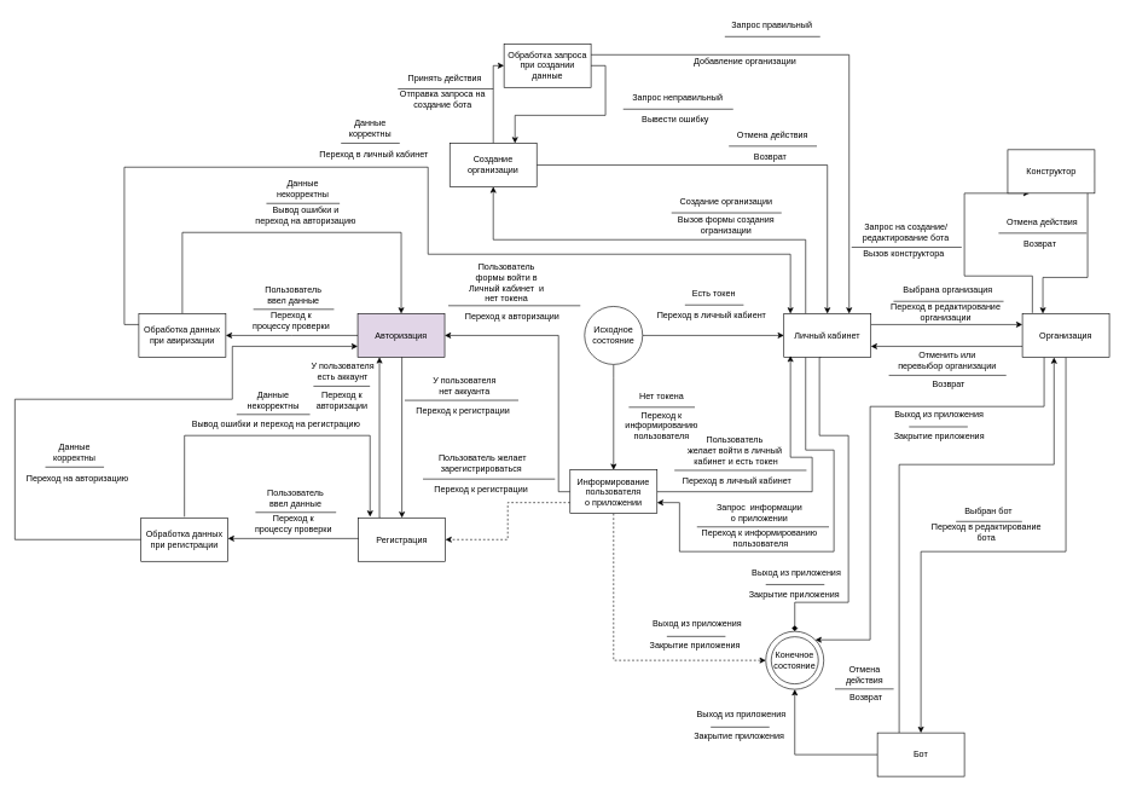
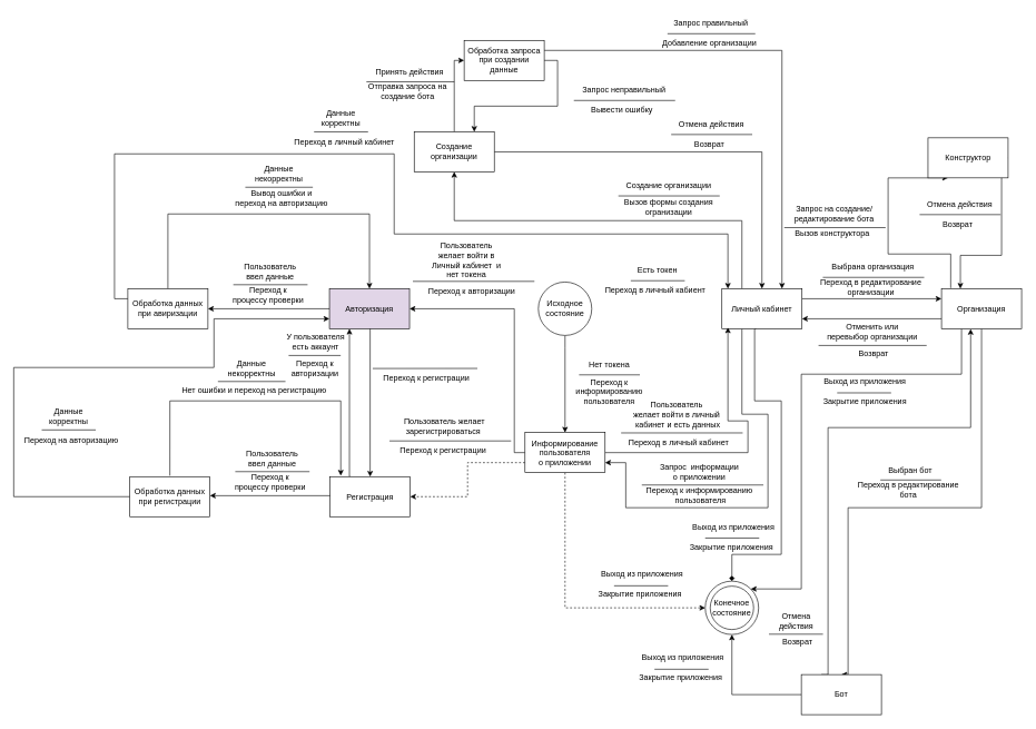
- <mxCell id="104" value="&lt;div&gt;Добавление организации&lt;br&gt;&lt;/div&gt;" style="text;html=1;align=center;verticalAlign=middle;resizable=0;points=[];autosize=1;strokeColor=none;fillColor=none;" vertex="1" parent="1"><mxGeometry x="942" y="70" width="170" height="30" as="geometry" /></mxCell>
+ <mxCell id="104" value="&lt;div&gt;Добавление организации&lt;br&gt;&lt;/div&gt;" style="text;html=1;align=center;verticalAlign=middle;resizable=0;points=[];autosize=1;strokeColor=none;fillColor=none;" vertex="1" parent="1"><mxGeometry x="977" y="50" width="170" height="30" as="geometry" /></mxCell>
- <mxCell id="51" value="&lt;div&gt;Пользователь &lt;br&gt;&lt;/div&gt;&lt;div&gt;формы войти в&lt;/div&gt;&lt;div&gt;Личный кабинет&amp;nbsp; и &lt;br&gt;&lt;/div&gt;&lt;div&gt;нет токена&lt;/div&gt;" style="text;html=1;align=center;verticalAlign=middle;resizable=0;points=[];autosize=1;strokeColor=none;fillColor=none;" vertex="1" parent="1"><mxGeometry x="633" y="354" width="130" height="70" as="geometry" /></mxCell>
+ <mxCell id="51" value="&lt;div&gt;Пользователь &lt;br&gt;&lt;/div&gt;&lt;div&gt;желает войти в&lt;/div&gt;&lt;div&gt;Личный кабинет&amp;nbsp; и &lt;br&gt;&lt;/div&gt;&lt;div&gt;нет токена&lt;/div&gt;" style="text;html=1;align=center;verticalAlign=middle;resizable=0;points=[];autosize=1;strokeColor=none;fillColor=none;" vertex="1" parent="1"><mxGeometry x="633" y="354" width="130" height="70" as="geometry" /></mxCell>
- <mxCell id="2" style="edgeStyle=orthogonalEdgeStyle;rounded=0;orthogonalLoop=1;jettySize=auto;html=1;exitX=1;exitY=0.5;exitDx=0;exitDy=0;entryX=0;entryY=0.5;entryDx=0;entryDy=0;" edge="1" parent="1" source="4" target="10"><mxGeometry relative="1" as="geometry"><Array as="points"><mxPoint x="1070" y="462" /><mxPoint x="1070" y="462" /></Array></mxGeometry></mxCell>
- <mxCell id="67" value="&lt;div&gt;У пользователя &lt;br&gt;&lt;/div&gt;&lt;div&gt;нет аккуанта&lt;/div&gt;" style="text;html=1;align=center;verticalAlign=middle;resizable=0;points=[];autosize=1;strokeColor=none;fillColor=none;" vertex="1" parent="1"><mxGeometry x="584.84" y="510.5" width="110" height="40" as="geometry" /></mxCell>
- <mxCell id="47" value="Вывод ошибки и переход на регистрацию" style="text;html=1;align=center;verticalAlign=middle;resizable=0;points=[];autosize=1;strokeColor=none;fillColor=none;" vertex="1" parent="1"><mxGeometry x="249.96" y="570" width="260" height="30" as="geometry" /></mxCell>
+ <mxCell id="47" value="Нет ошибки и переход на регистрацию" style="text;html=1;align=center;verticalAlign=middle;resizable=0;points=[];autosize=1;strokeColor=none;fillColor=none;" vertex="1" parent="1"><mxGeometry x="249.96" y="570" width="260" height="30" as="geometry" /></mxCell>
- <mxCell id="54" value="&lt;div&gt;Пользователь &lt;br&gt;&lt;/div&gt;&lt;div&gt;желает войти в личный&lt;/div&gt;&amp;nbsp;кабинет и есть токен" style="text;html=1;align=center;verticalAlign=middle;resizable=0;points=[];autosize=1;strokeColor=none;fillColor=none;" vertex="1" parent="1"><mxGeometry x="933" y="591" width="160" height="60" as="geometry" /></mxCell>
+ <mxCell id="54" value="&lt;div&gt;Пользователь &lt;br&gt;&lt;/div&gt;&lt;div&gt;желает войти в личный&lt;/div&gt;&amp;nbsp;кабинет и есть данных" style="text;html=1;align=center;verticalAlign=middle;resizable=0;points=[];autosize=1;strokeColor=none;fillColor=none;" vertex="1" parent="1"><mxGeometry x="933" y="591" width="160" height="60" as="geometry" /></mxCell>
- <mxCell id="115" value="Бот" style="rounded=0;whiteSpace=wrap;html=1;" vertex="1" parent="1"><mxGeometry x="1210" y="1010" width="120" height="60" as="geometry" /></mxCell>
+ <mxCell id="115" value="Бот" style="rounded=0;whiteSpace=wrap;html=1;" vertex="1" parent="1"><mxGeometry x="1200" y="1010" width="120" height="60" as="geometry" /></mxCell>
